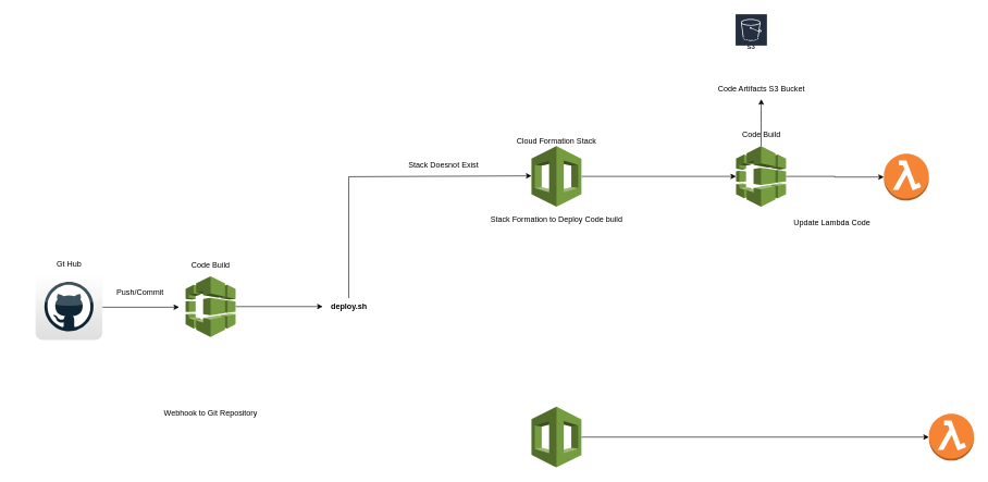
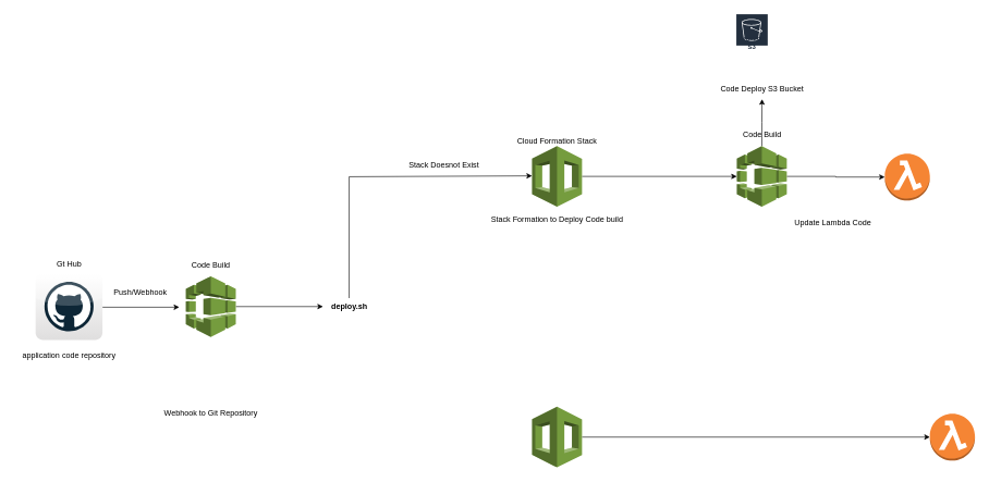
- <mxCell id="26" value="Code Artifacts S3 Bucket" style="text;html=1;align=center;verticalAlign=middle;resizable=0;points=[];autosize=1;strokeColor=none;fillColor=none;" vertex="1" parent="1"><mxGeometry x="1085.75" y="120" width="160" height="30" as="geometry" /></mxCell>
+ <mxCell id="26" value="Code Deploy S3 Bucket" style="text;html=1;align=center;verticalAlign=middle;resizable=0;points=[];autosize=1;strokeColor=none;fillColor=none;" vertex="1" parent="1"><mxGeometry x="1085.75" y="120" width="160" height="30" as="geometry" /></mxCell>
- <mxCell id="23" value="Push/Commit" style="text;html=1;align=center;verticalAlign=middle;resizable=0;points=[];autosize=1;strokeColor=none;fillColor=none;" vertex="1" parent="1"><mxGeometry x="164" y="433" width="100" height="30" as="geometry" /></mxCell>
+ <mxCell id="23" value="Push/Webhook" style="text;html=1;align=center;verticalAlign=middle;resizable=0;points=[];autosize=1;strokeColor=none;fillColor=none;" vertex="1" parent="1"><mxGeometry x="164" y="433" width="100" height="30" as="geometry" /></mxCell>
+ <mxCell id="25" value="application code repository" style="text;html=1;align=center;verticalAlign=middle;resizable=0;points=[];autosize=1;strokeColor=none;fillColor=none;" vertex="1" parent="1"><mxGeometry x="20.2" y="529" width="170" height="30" as="geometry" /></mxCell>
